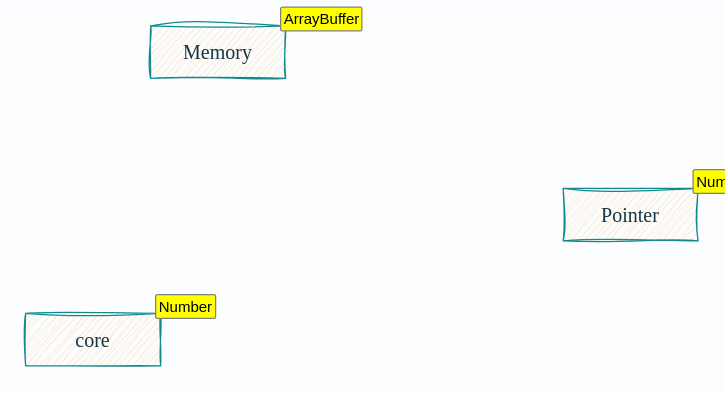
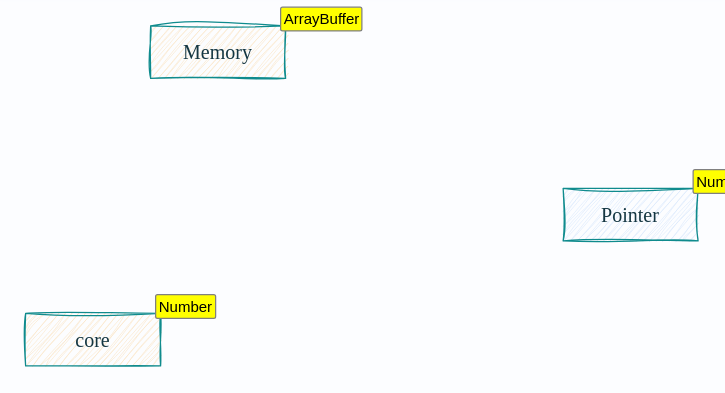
- <mxCell id="3" value="Pointer" style="rounded=0;whiteSpace=wrap;html=1;labelBackgroundColor=none;fillColor=#FAE5C7;strokeColor=#0F8B8D;fontColor=#143642;sketch=1;curveFitting=1;jiggle=2;enumerate=1;enumerateValue=Number;labelBorderColor=none;fontFamily=Architects Daughter;fontSource=https%3A%2F%2Ffonts.googleapis.com%2Fcss%3Ffamily%3DArchitects%2BDaughter;fontSize=16;" vertex="1" parent="1"><mxGeometry x="450" y="150" width="108" height="42" as="geometry" /></mxCell>
+ <mxCell id="3" value="Pointer" style="rounded=0;whiteSpace=wrap;html=1;labelBackgroundColor=none;fillColor=#dae8fc;strokeColor=#0F8B8D;fontColor=#143642;sketch=1;curveFitting=1;jiggle=2;enumerate=1;enumerateValue=Number;labelBorderColor=none;fontFamily=Architects Daughter;fontSource=https%3A%2F%2Ffonts.googleapis.com%2Fcss%3Ffamily%3DArchitects%2BDaughter;fontSize=16;" vertex="1" parent="1"><mxGeometry x="450" y="150" width="108" height="42" as="geometry" /></mxCell>
